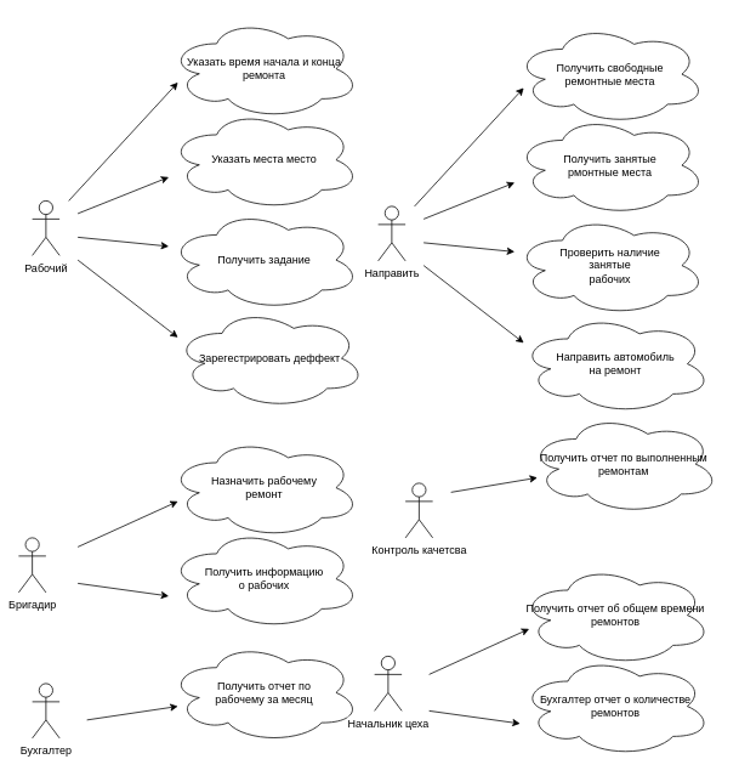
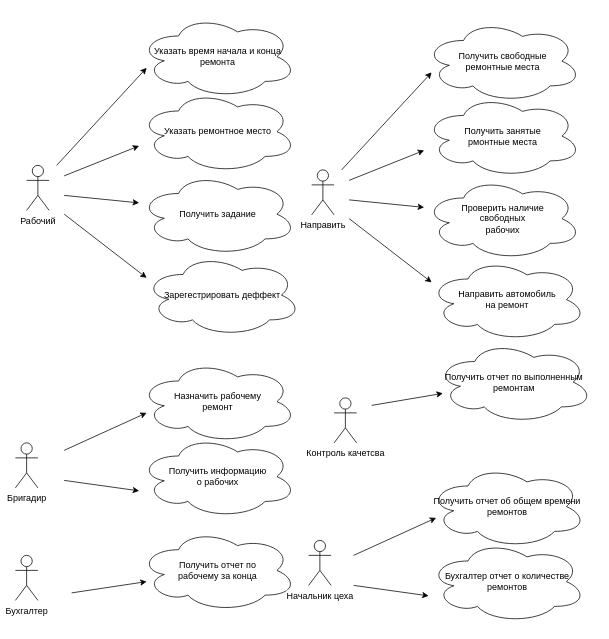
- <mxCell id="4" value="&lt;span id=&quot;docs-internal-guid-1c0b10ed-7fff-4d52-9e66-07c7c2046a4b&quot;&gt;Указать места место&lt;br&gt;&lt;/span&gt;" style="ellipse;shape=cloud;whiteSpace=wrap;html=1;" vertex="1" parent="1"><mxGeometry x="185" y="120" width="210" height="110" as="geometry" /></mxCell>
+ <mxCell id="4" value="&lt;span id=&quot;docs-internal-guid-1c0b10ed-7fff-4d52-9e66-07c7c2046a4b&quot;&gt;Указать ремонтное место&lt;br&gt;&lt;/span&gt;" style="ellipse;shape=cloud;whiteSpace=wrap;html=1;" vertex="1" parent="1"><mxGeometry x="185" y="120" width="210" height="110" as="geometry" /></mxCell>
- <mxCell id="22" value="&lt;div&gt;Проверить наличие&lt;/div&gt;&lt;div&gt;занятые&lt;/div&gt;&lt;div&gt;рабочих&lt;/div&gt;" style="ellipse;shape=cloud;whiteSpace=wrap;html=1;" vertex="1" parent="1"><mxGeometry x="565" y="236" width="210" height="110" as="geometry" /></mxCell>
+ <mxCell id="22" value="&lt;div&gt;Проверить наличие&lt;/div&gt;&lt;div&gt;свободных&lt;/div&gt;&lt;div&gt;рабочих&lt;/div&gt;" style="ellipse;shape=cloud;whiteSpace=wrap;html=1;" vertex="1" parent="1"><mxGeometry x="565" y="236" width="210" height="110" as="geometry" /></mxCell>
- <mxCell id="17" value="&lt;div&gt;Получить отчет по&lt;/div&gt;&lt;div&gt;рабочему за месяц&lt;br&gt;&lt;/div&gt;" style="ellipse;shape=cloud;whiteSpace=wrap;html=1;" vertex="1" parent="1"><mxGeometry x="185" y="705" width="210" height="110" as="geometry" /></mxCell>
+ <mxCell id="17" value="&lt;div&gt;Получить отчет по&lt;/div&gt;&lt;div&gt;рабочему за конца&lt;br&gt;&lt;/div&gt;" style="ellipse;shape=cloud;whiteSpace=wrap;html=1;" vertex="1" parent="1"><mxGeometry x="185" y="705" width="210" height="110" as="geometry" /></mxCell>
- <mxCell id="16" value="Бухгалтер" style="shape=umlActor;verticalLabelPosition=bottom;labelBackgroundColor=#ffffff;verticalAlign=top;html=1;outlineConnect=0;" vertex="1" parent="1"><mxGeometry x="35" y="750" width="30" height="60" as="geometry" /></mxCell>
+ <mxCell id="16" value="Бухгалтер" style="shape=umlActor;verticalLabelPosition=bottom;labelBackgroundColor=#ffffff;verticalAlign=top;html=1;outlineConnect=0;" vertex="1" parent="1"><mxGeometry x="20" y="740" width="30" height="60" as="geometry" /></mxCell>
